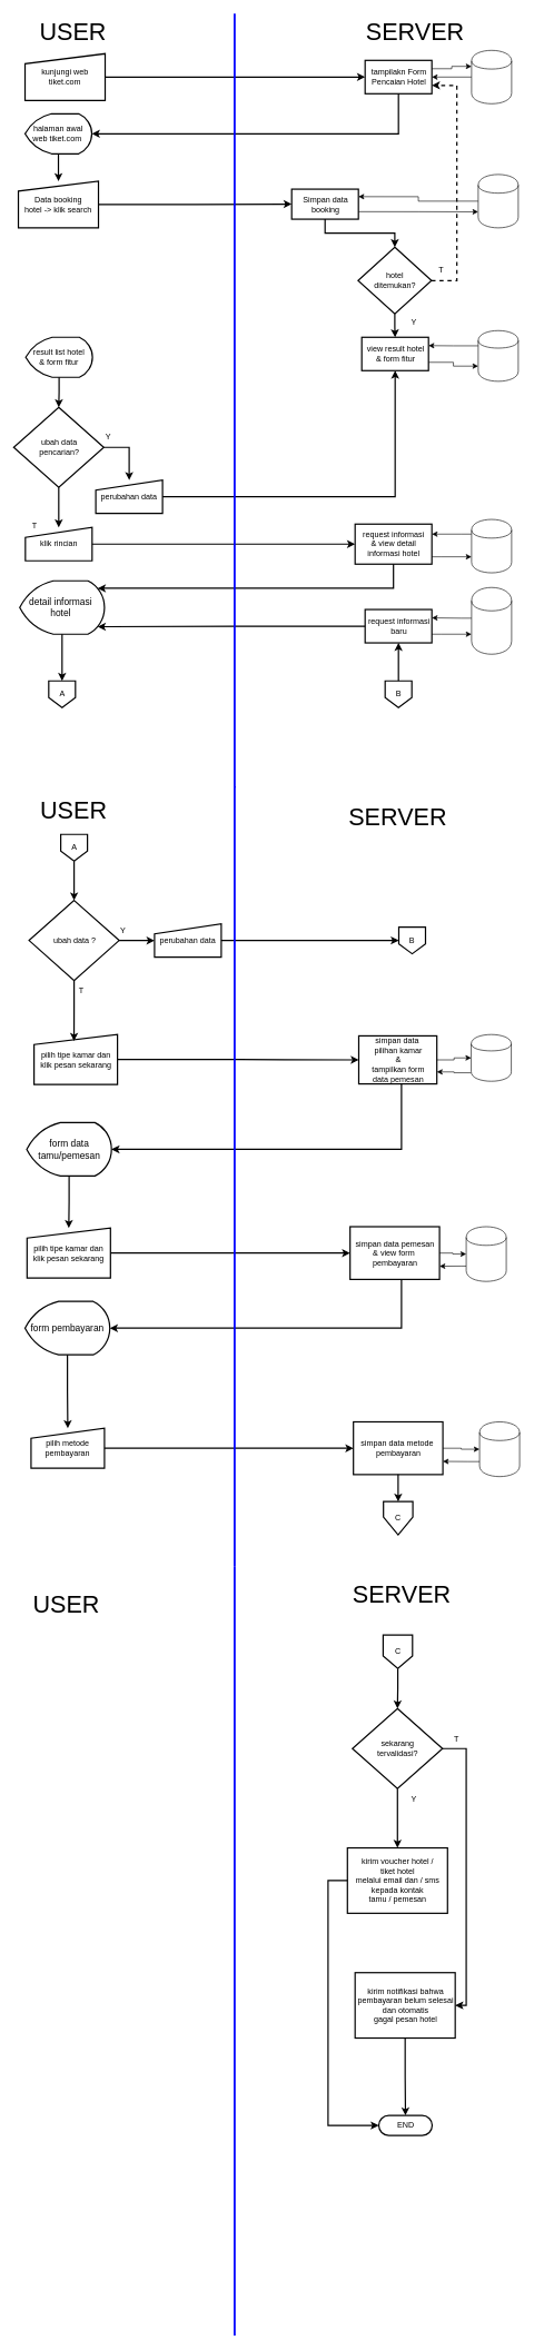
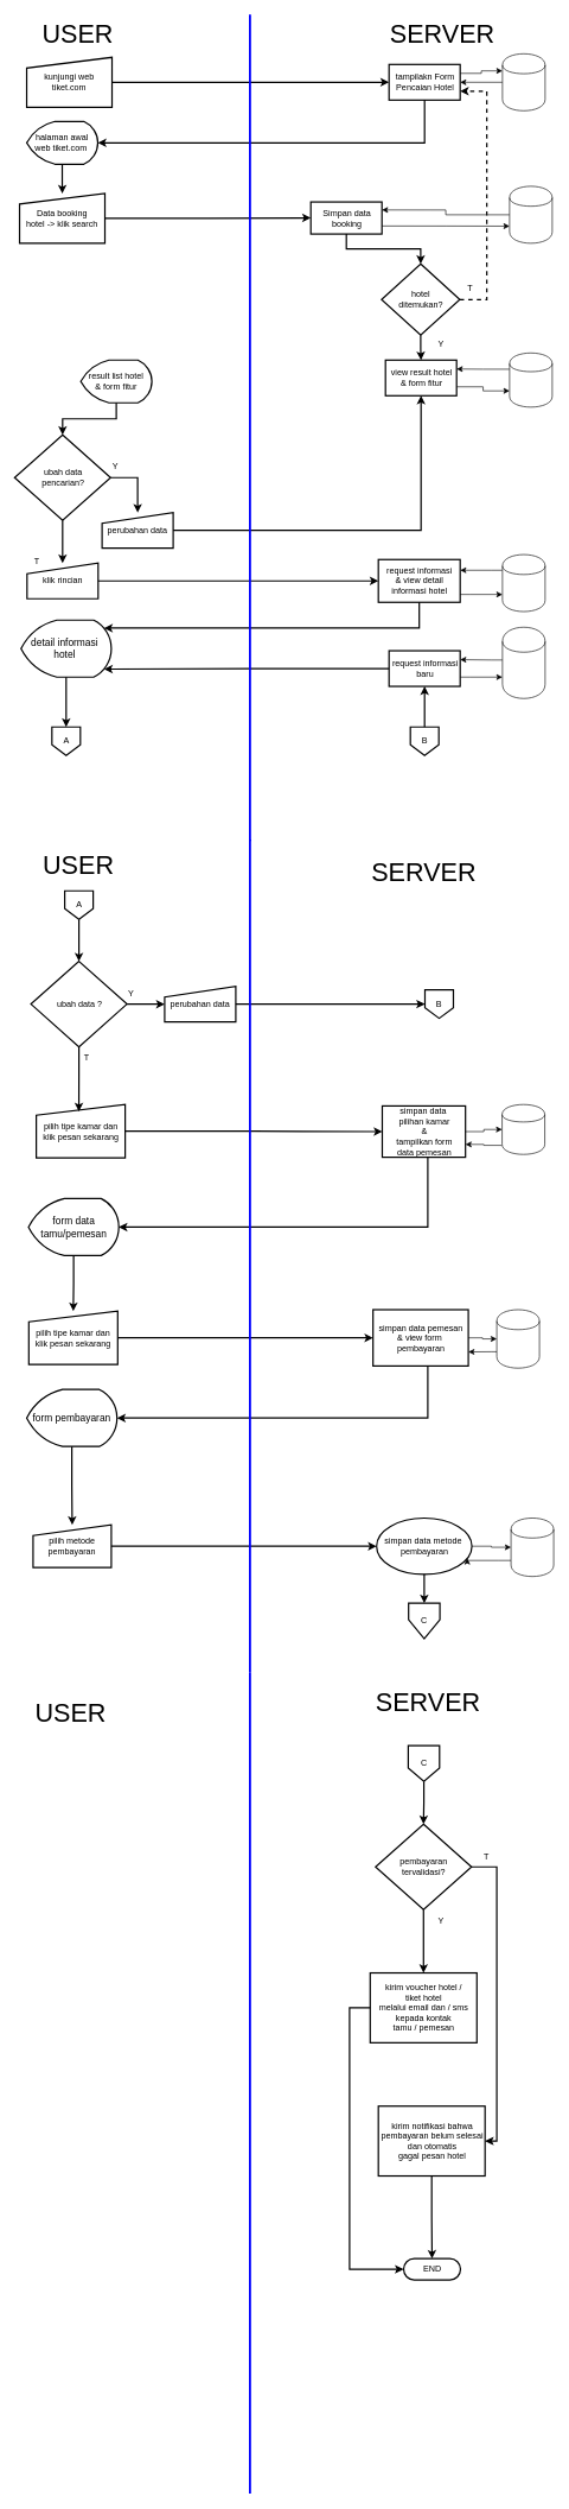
- <mxCell id="22" value="result list hotel&lt;br&gt;&amp;amp; form fitur&lt;br&gt;" style="strokeWidth=2;html=1;shape=mxgraph.flowchart.display;whiteSpace=wrap;fillColor=none;strokeColor=#000000;" parent="1" vertex="1"><mxGeometry x="38" y="505" width="100" height="60" as="geometry" /></mxCell>
+ <mxCell id="22" value="result list hotel&lt;br&gt;&amp;amp; form fitur&lt;br&gt;" style="strokeWidth=2;html=1;shape=mxgraph.flowchart.display;whiteSpace=wrap;fillColor=none;strokeColor=#000000;" parent="1" vertex="1"><mxGeometry x="113" y="505" width="100" height="60" as="geometry" /></mxCell>
- <mxCell id="61" value="simpan data metode&amp;nbsp;&lt;br&gt;pembayaran&lt;br&gt;" style="html=1;whitespace=wrap;fillColor=none;strokeWidth=2;strokeColor=#000000;" parent="1" vertex="1"><mxGeometry x="529" y="2130.5" width="134" height="79" as="geometry" /></mxCell>
+ <mxCell id="61" value="simpan data metode&amp;nbsp;&lt;br&gt;pembayaran&lt;br&gt;" style="ellipse;html=1;whitespace=wrap;fillColor=none;strokeWidth=2;strokeColor=#000000;" parent="1" vertex="1"><mxGeometry x="529" y="2130.5" width="134" height="79" as="geometry" /></mxCell>
- <mxCell id="64" value="sekarang&lt;br&gt;tervalidasi?&lt;br&gt;" style="shape=rhombus;html=1;whitespace=wrap;perimeter=rhombusPerimeter;fillColor=none;strokeWidth=2;strokeColor=#000000;" parent="1" vertex="1"><mxGeometry x="527.5" y="2560.222" width="135" height="120" as="geometry" /></mxCell>
+ <mxCell id="64" value="pembayaran&lt;br&gt;tervalidasi?&lt;br&gt;" style="shape=rhombus;html=1;whitespace=wrap;perimeter=rhombusPerimeter;fillColor=none;strokeWidth=2;strokeColor=#000000;" parent="1" vertex="1"><mxGeometry x="527.5" y="2560.222" width="135" height="120" as="geometry" /></mxCell>
